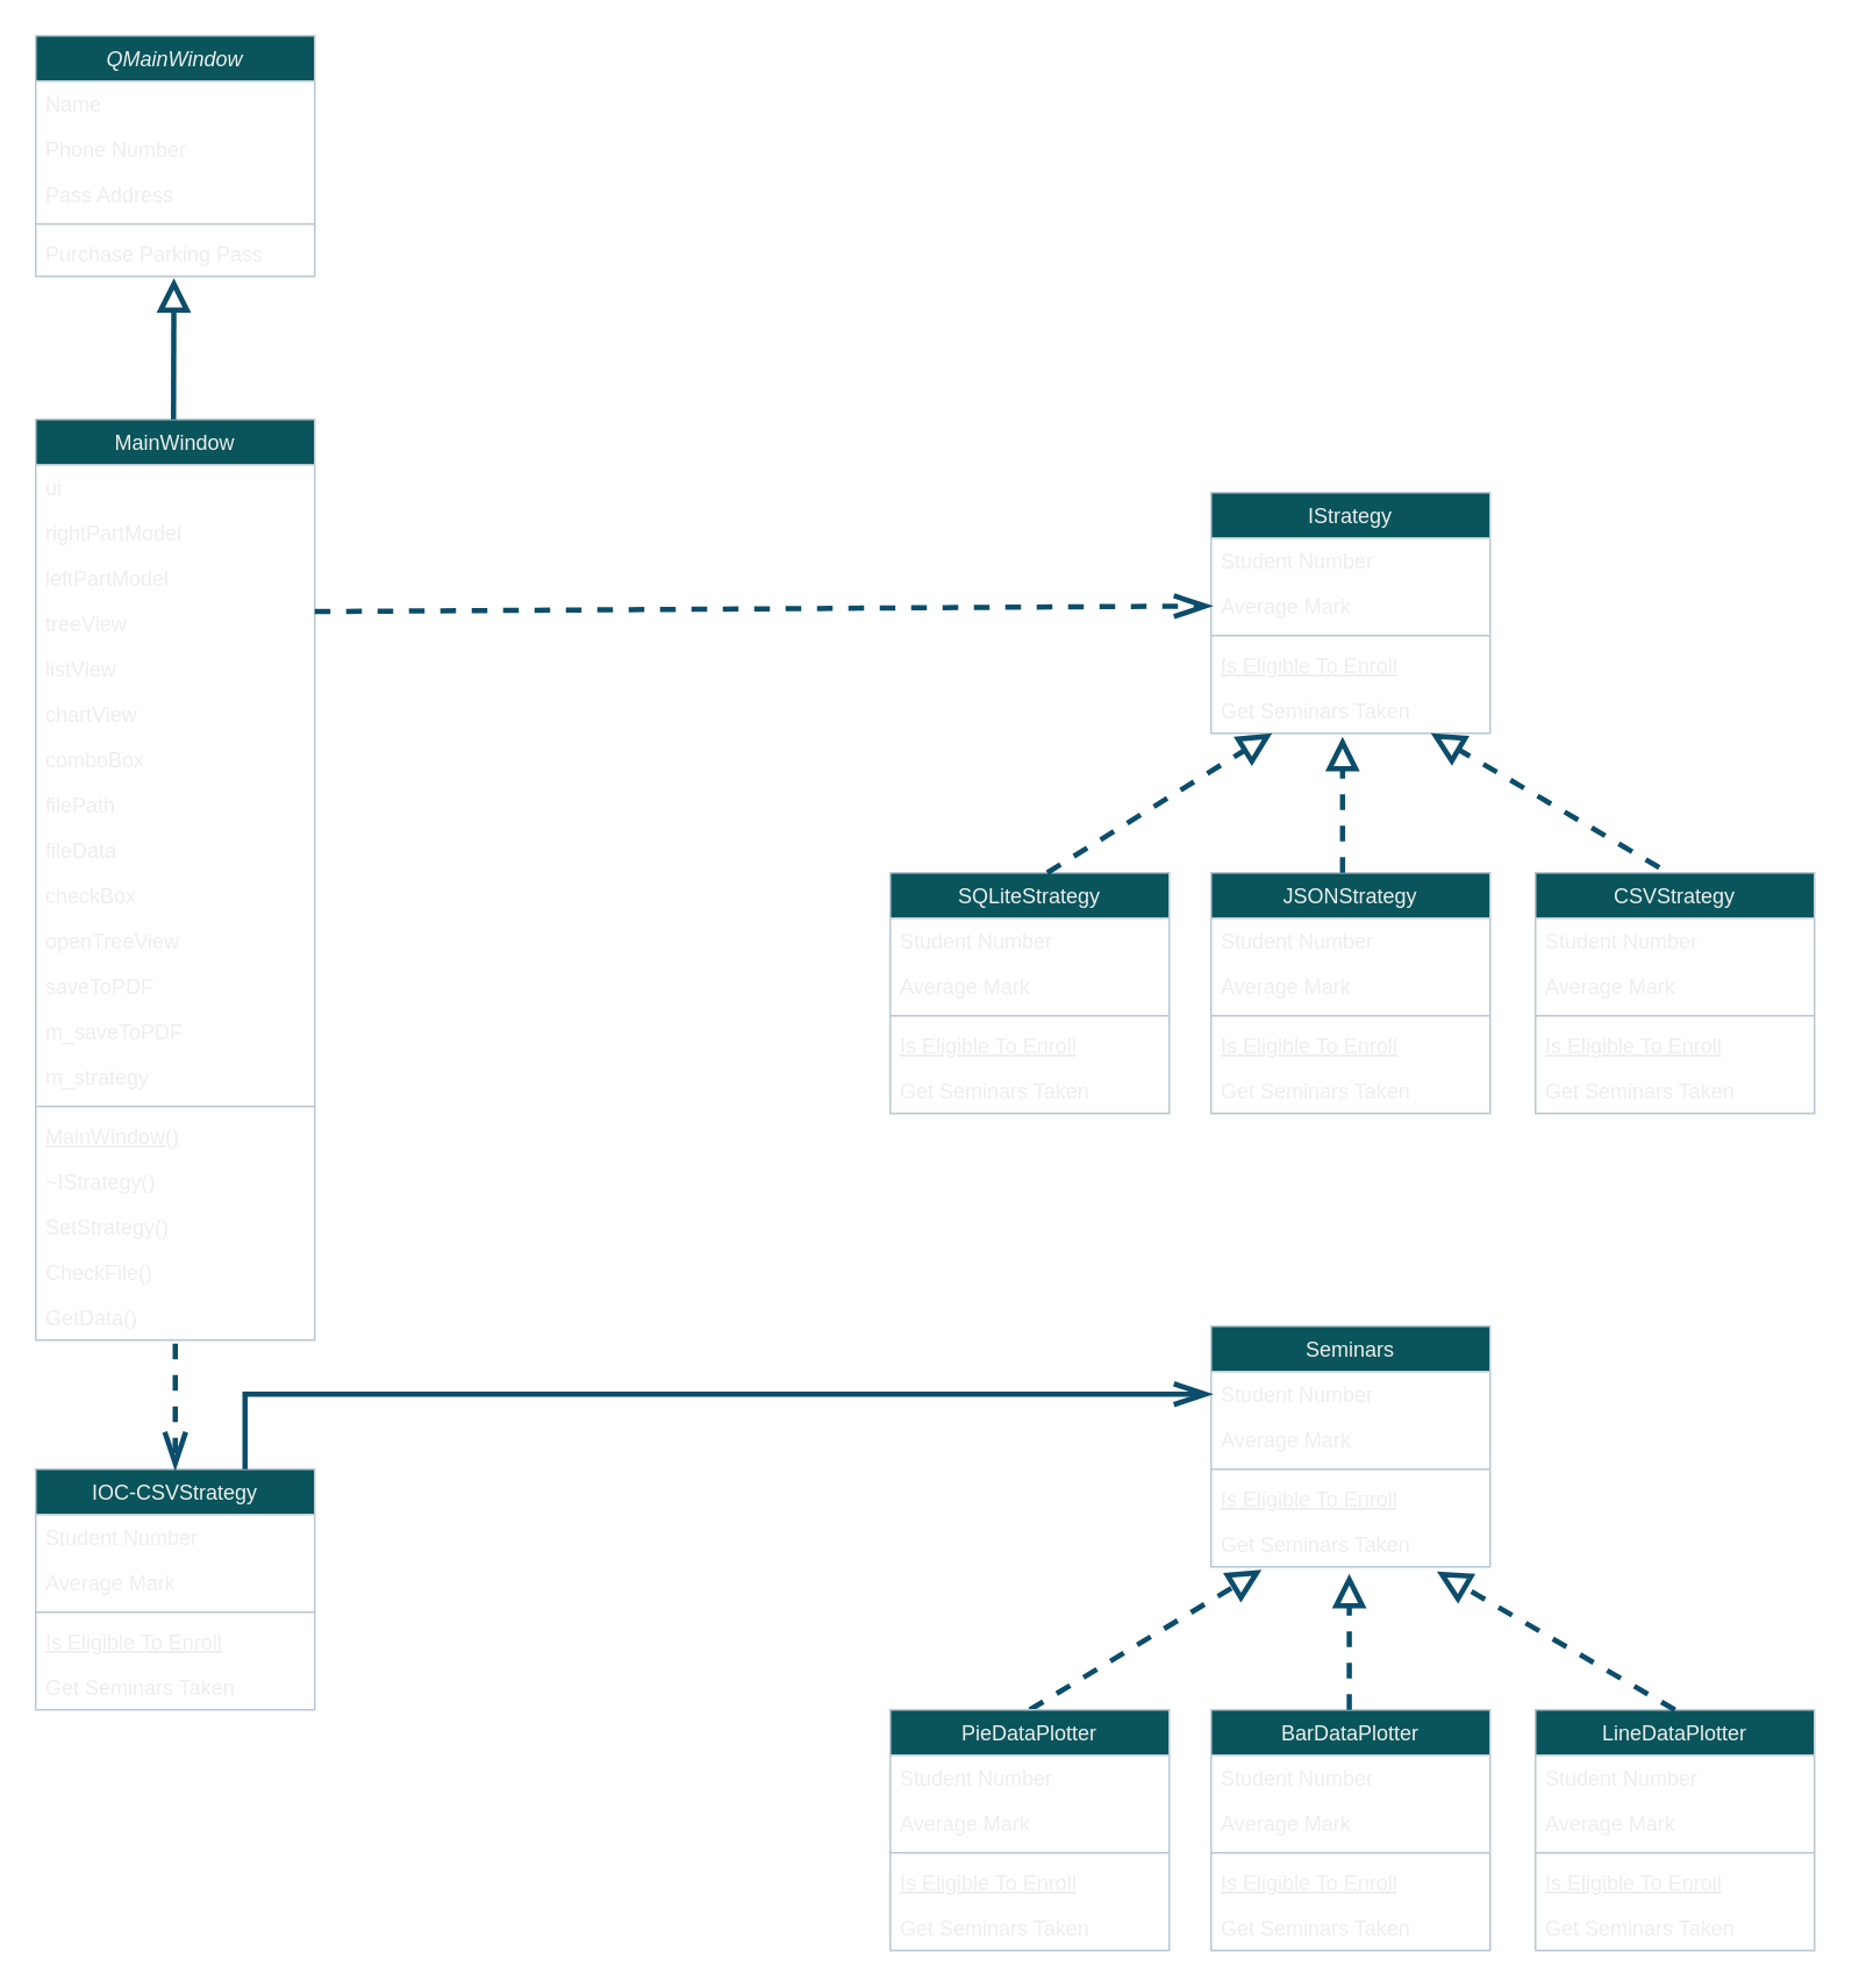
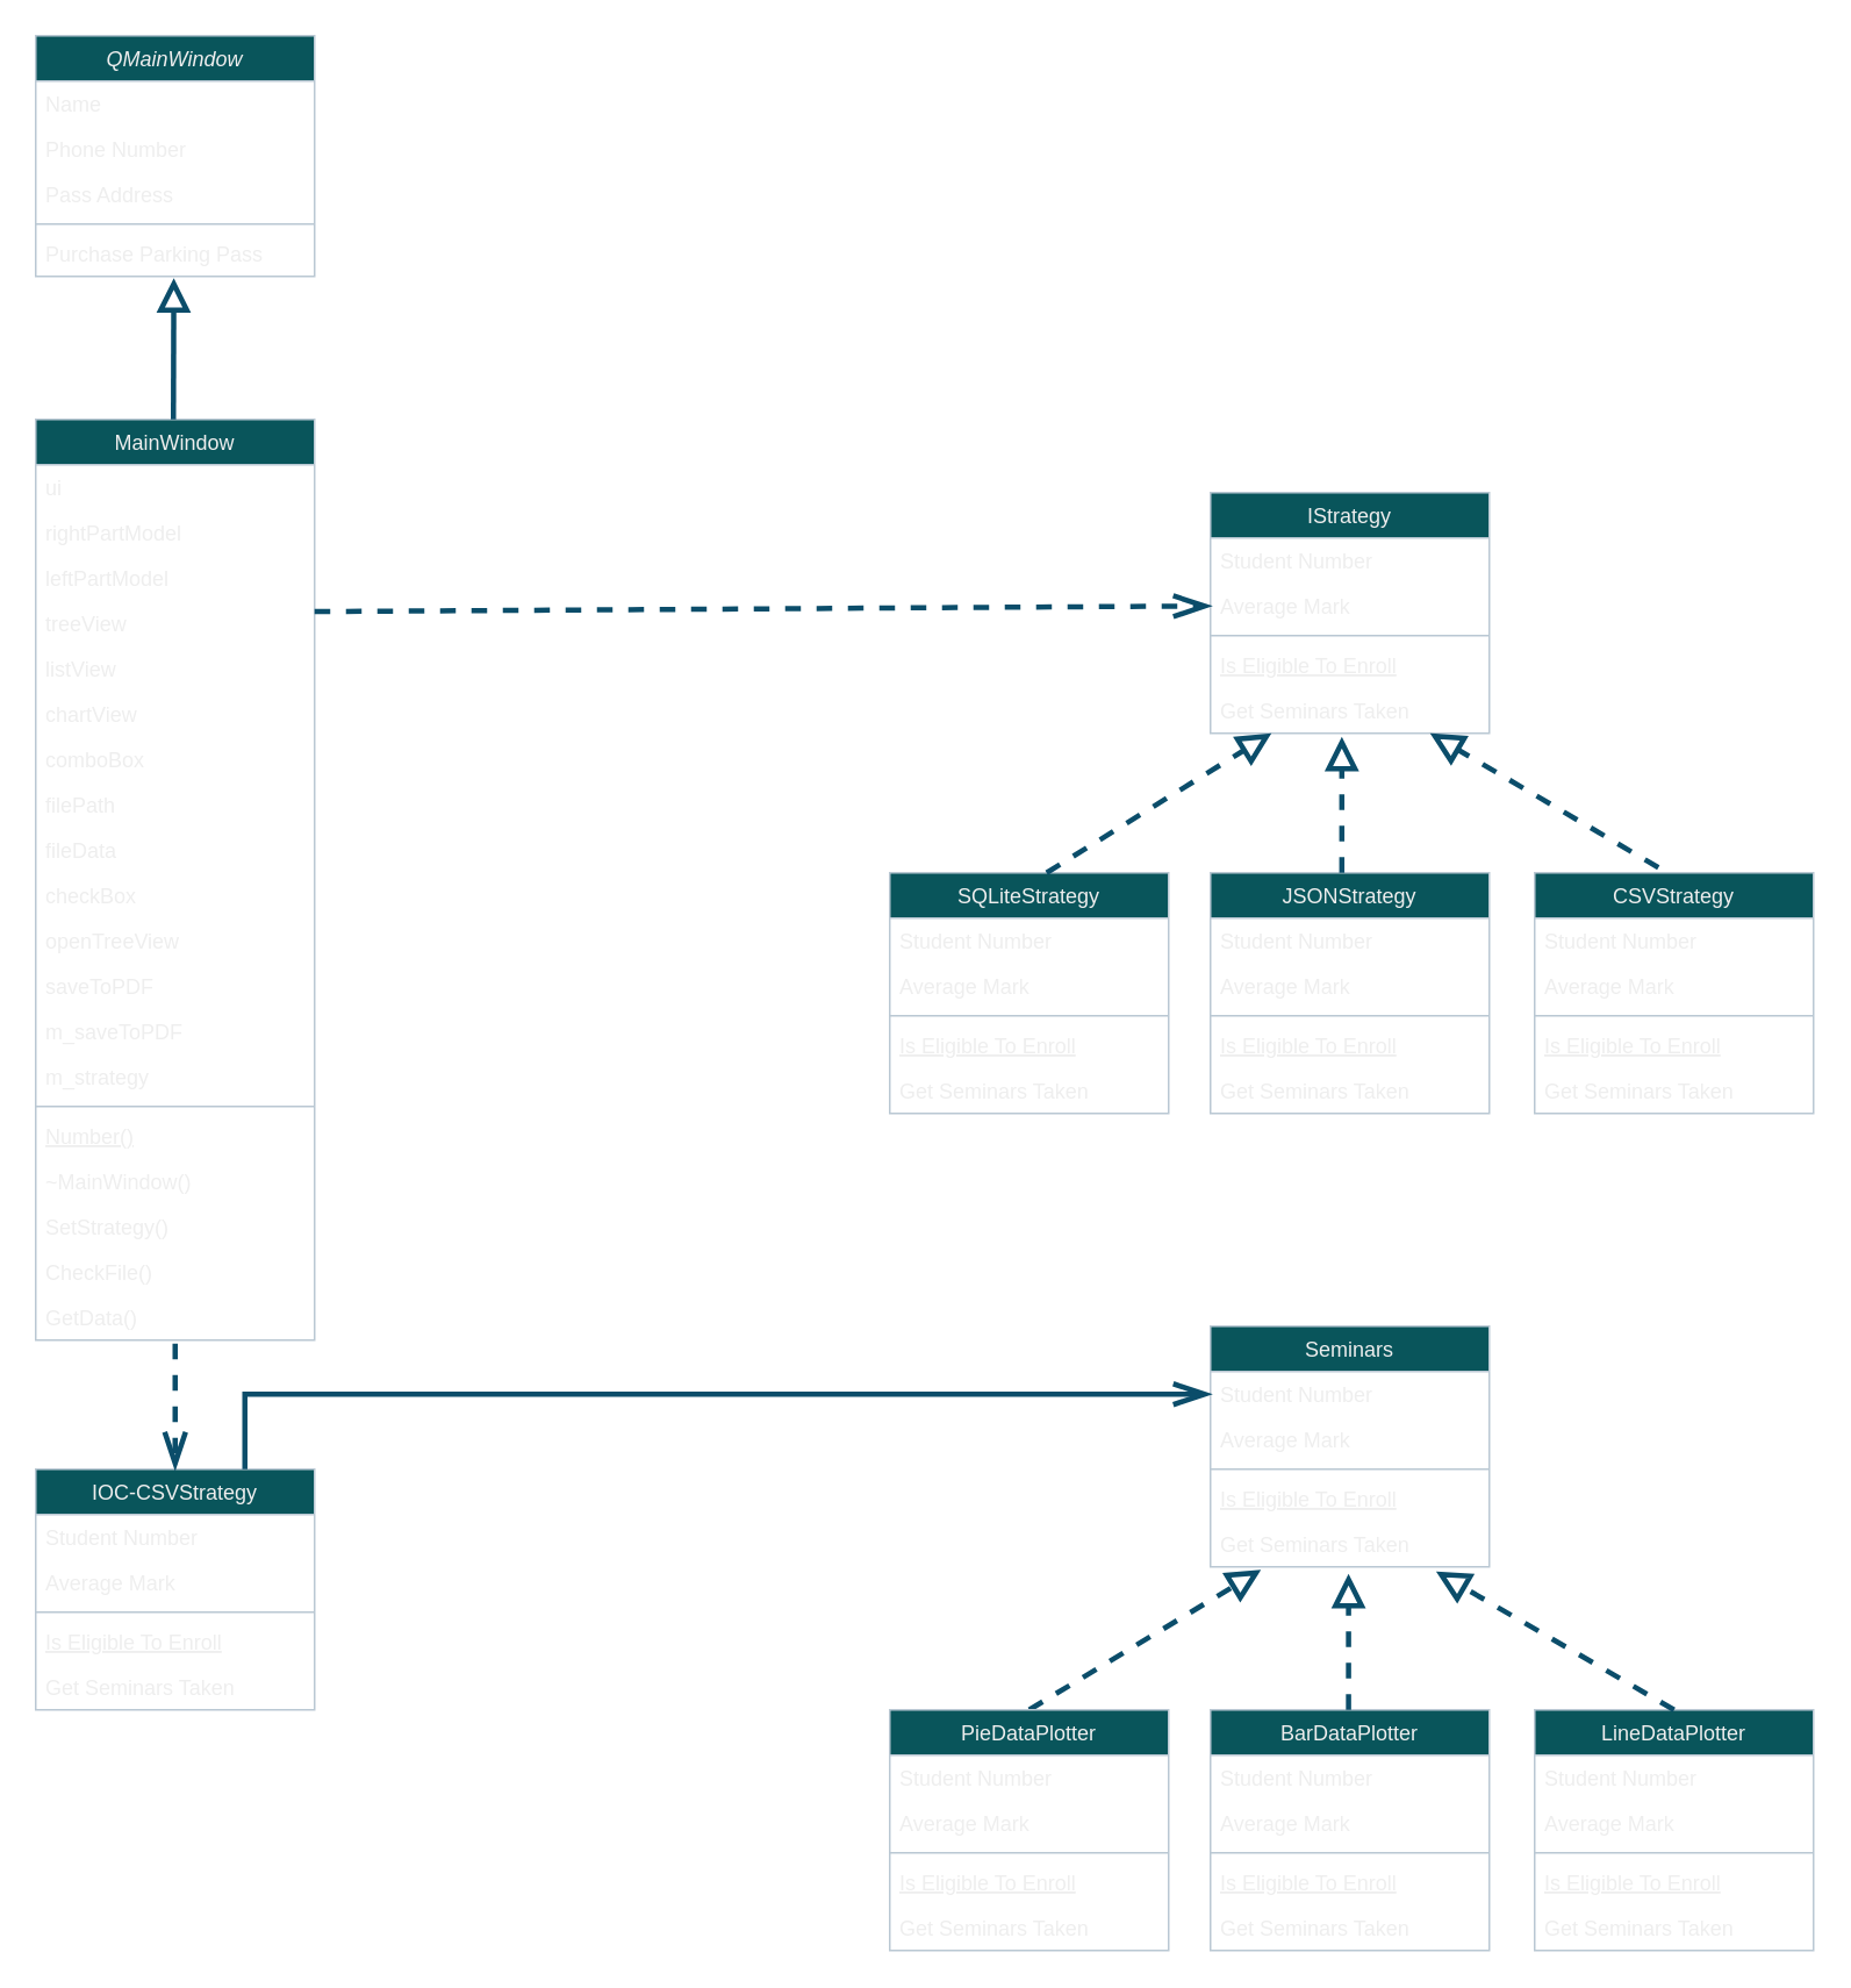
- <mxCell id="24" value="MainWindow()" style="text;align=left;verticalAlign=top;spacingLeft=4;spacingRight=4;overflow=hidden;rotatable=0;points=[[0,0.5],[1,0.5]];portConstraint=eastwest;fontStyle=4;labelBackgroundColor=none;fontColor=#EEEEEE;" parent="8" vertex="1"><mxGeometry y="398" width="160" height="26" as="geometry" /></mxCell>
+ <mxCell id="24" value="Number()" style="text;align=left;verticalAlign=top;spacingLeft=4;spacingRight=4;overflow=hidden;rotatable=0;points=[[0,0.5],[1,0.5]];portConstraint=eastwest;fontStyle=4;labelBackgroundColor=none;fontColor=#EEEEEE;" parent="8" vertex="1"><mxGeometry y="398" width="160" height="26" as="geometry" /></mxCell>
- <mxCell id="25" value="~IStrategy()" style="text;align=left;verticalAlign=top;spacingLeft=4;spacingRight=4;overflow=hidden;rotatable=0;points=[[0,0.5],[1,0.5]];portConstraint=eastwest;labelBackgroundColor=none;fontColor=#EEEEEE;" parent="8" vertex="1"><mxGeometry y="424" width="160" height="26" as="geometry" /></mxCell>
+ <mxCell id="25" value="~MainWindow()" style="text;align=left;verticalAlign=top;spacingLeft=4;spacingRight=4;overflow=hidden;rotatable=0;points=[[0,0.5],[1,0.5]];portConstraint=eastwest;labelBackgroundColor=none;fontColor=#EEEEEE;" parent="8" vertex="1"><mxGeometry y="424" width="160" height="26" as="geometry" /></mxCell>
